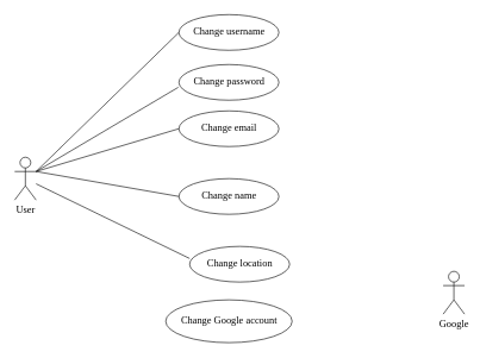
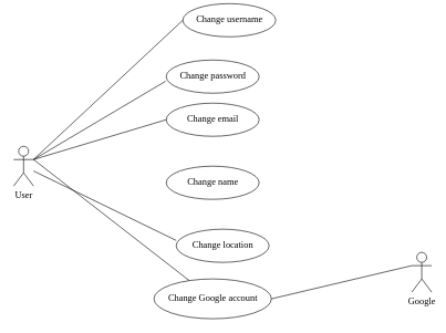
- <mxCell id="6" value="Change username" style="shape=ellipse;html=1;dashed=0;whitespace=wrap;perimeter=ellipsePerimeter;fontFamily=Verdana;fontSize=14;" vertex="1" parent="1"><mxGeometry x="250" y="20" width="140" height="50" as="geometry" /></mxCell>
+ <mxCell id="6" value="Change username" style="shape=ellipse;html=1;dashed=0;whitespace=wrap;perimeter=ellipsePerimeter;fontFamily=Verdana;fontSize=14;" vertex="1" parent="1"><mxGeometry x="275" y="5" width="140" height="50" as="geometry" /></mxCell>
- <mxCell id="13" value="" style="endArrow=none;html=1;fontFamily=Verdana;fontSize=14;exitX=1;exitY=0.333;exitDx=0;exitDy=0;exitPerimeter=0;entryX=0;entryY=0.5;entryDx=0;entryDy=0;" edge="1" parent="1" source="2" target="5"><mxGeometry width="50" height="50" relative="1" as="geometry"><mxPoint x="130" y="300" as="sourcePoint" /><mxPoint x="190" y="240" as="targetPoint" /></mxGeometry></mxCell>
+ <mxCell id="13" value="" style="endArrow=none;html=1;fontFamily=Verdana;fontSize=14;exitX=1;exitY=0.333;exitDx=0;exitDy=0;exitPerimeter=0;" edge="1" parent="1" source="2" target="8"><mxGeometry width="50" height="50" relative="1" as="geometry"><mxPoint x="130" y="300" as="sourcePoint" /><mxPoint x="190" y="240" as="targetPoint" /></mxGeometry></mxCell>
+ <mxCell id="15" value="" style="endArrow=none;html=1;fontFamily=Verdana;fontSize=14;exitX=1;exitY=0.5;exitDx=0;exitDy=0;entryX=0;entryY=0.333;entryDx=0;entryDy=0;entryPerimeter=0;" edge="1" parent="1" source="8" target="9"><mxGeometry width="50" height="50" relative="1" as="geometry"><mxPoint x="440" y="450" as="sourcePoint" /><mxPoint x="490" y="400" as="targetPoint" /></mxGeometry></mxCell>
